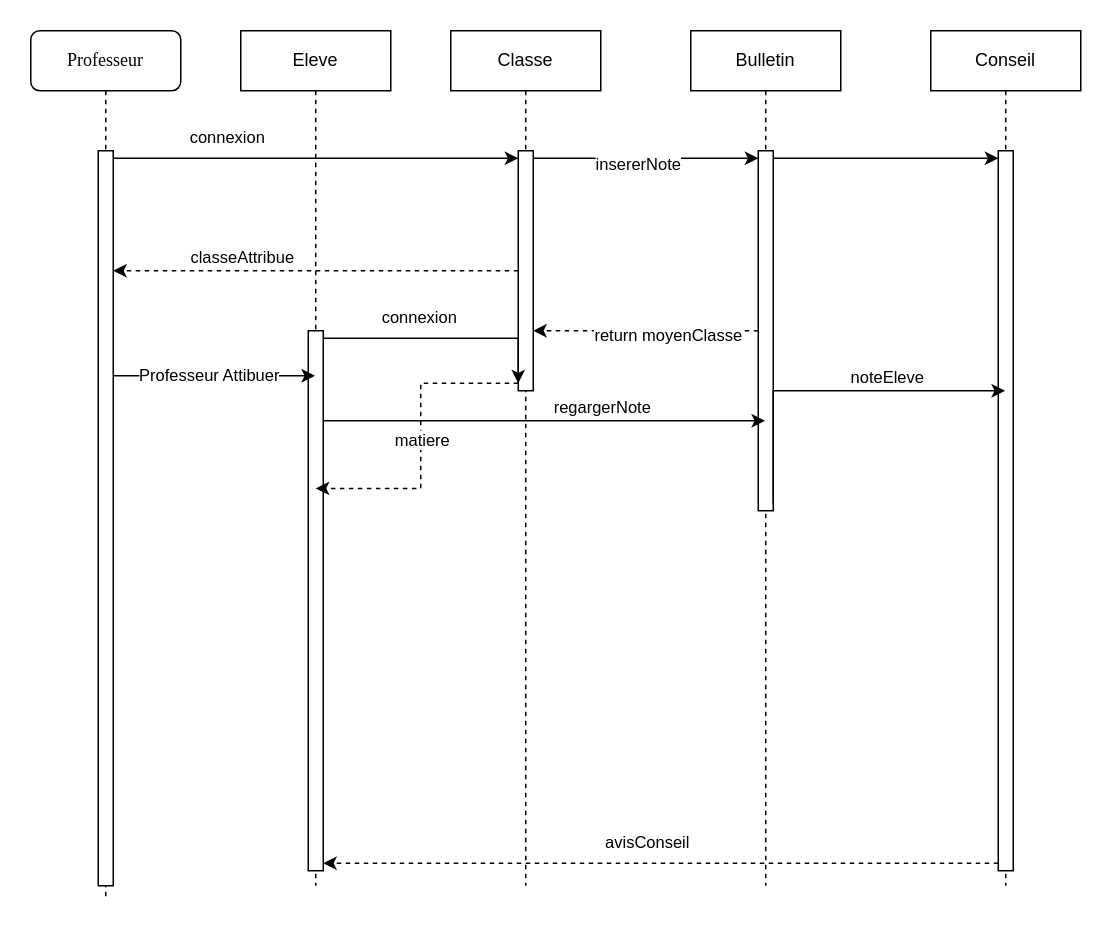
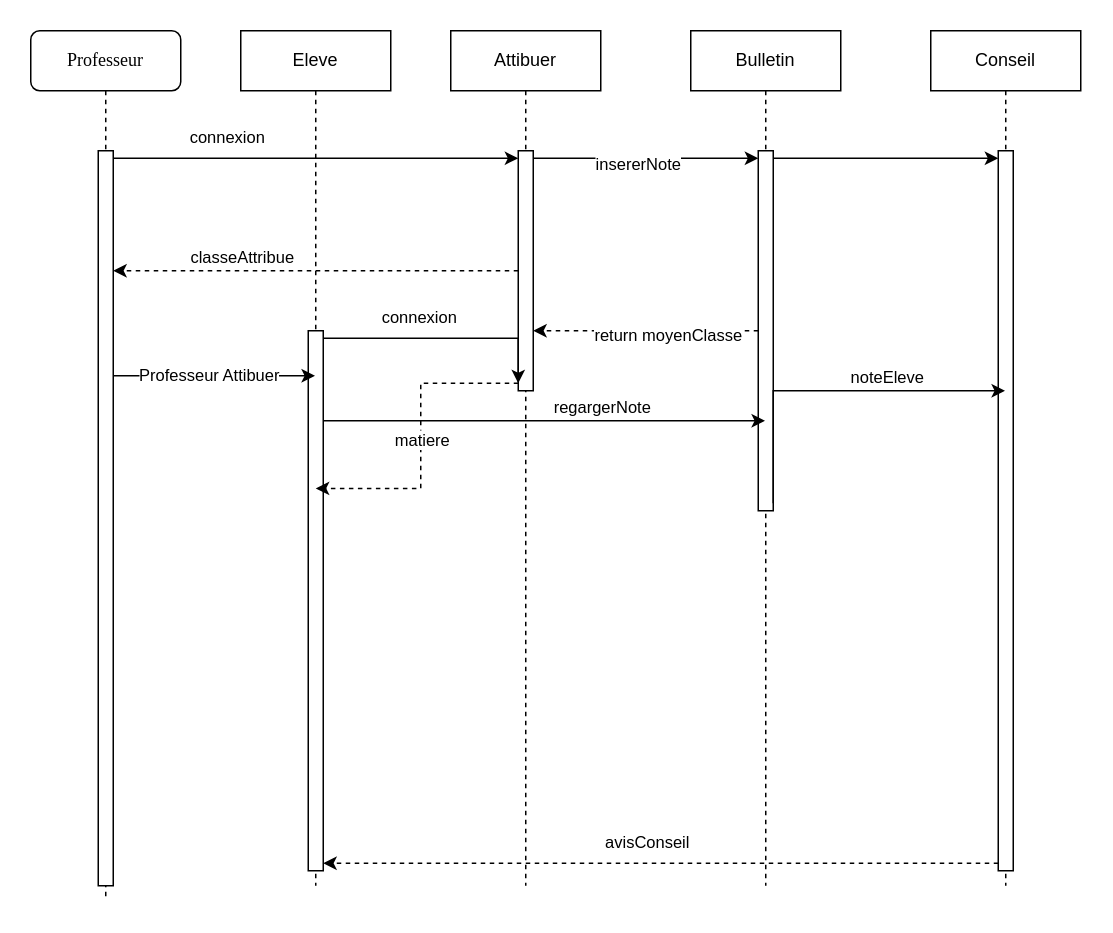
- <mxCell id="4" value="Classe" style="shape=umlLifeline;perimeter=lifelinePerimeter;whiteSpace=wrap;html=1;container=1;dropTarget=0;collapsible=0;recursiveResize=0;outlineConnect=0;portConstraint=eastwest;newEdgeStyle={&quot;curved&quot;:0,&quot;rounded&quot;:0};" vertex="1" parent="1"><mxGeometry x="300" y="20" width="100" height="570" as="geometry" /></mxCell>
+ <mxCell id="4" value="Attibuer" style="shape=umlLifeline;perimeter=lifelinePerimeter;whiteSpace=wrap;html=1;container=1;dropTarget=0;collapsible=0;recursiveResize=0;outlineConnect=0;portConstraint=eastwest;newEdgeStyle={&quot;curved&quot;:0,&quot;rounded&quot;:0};" vertex="1" parent="1"><mxGeometry x="300" y="20" width="100" height="570" as="geometry" /></mxCell>
